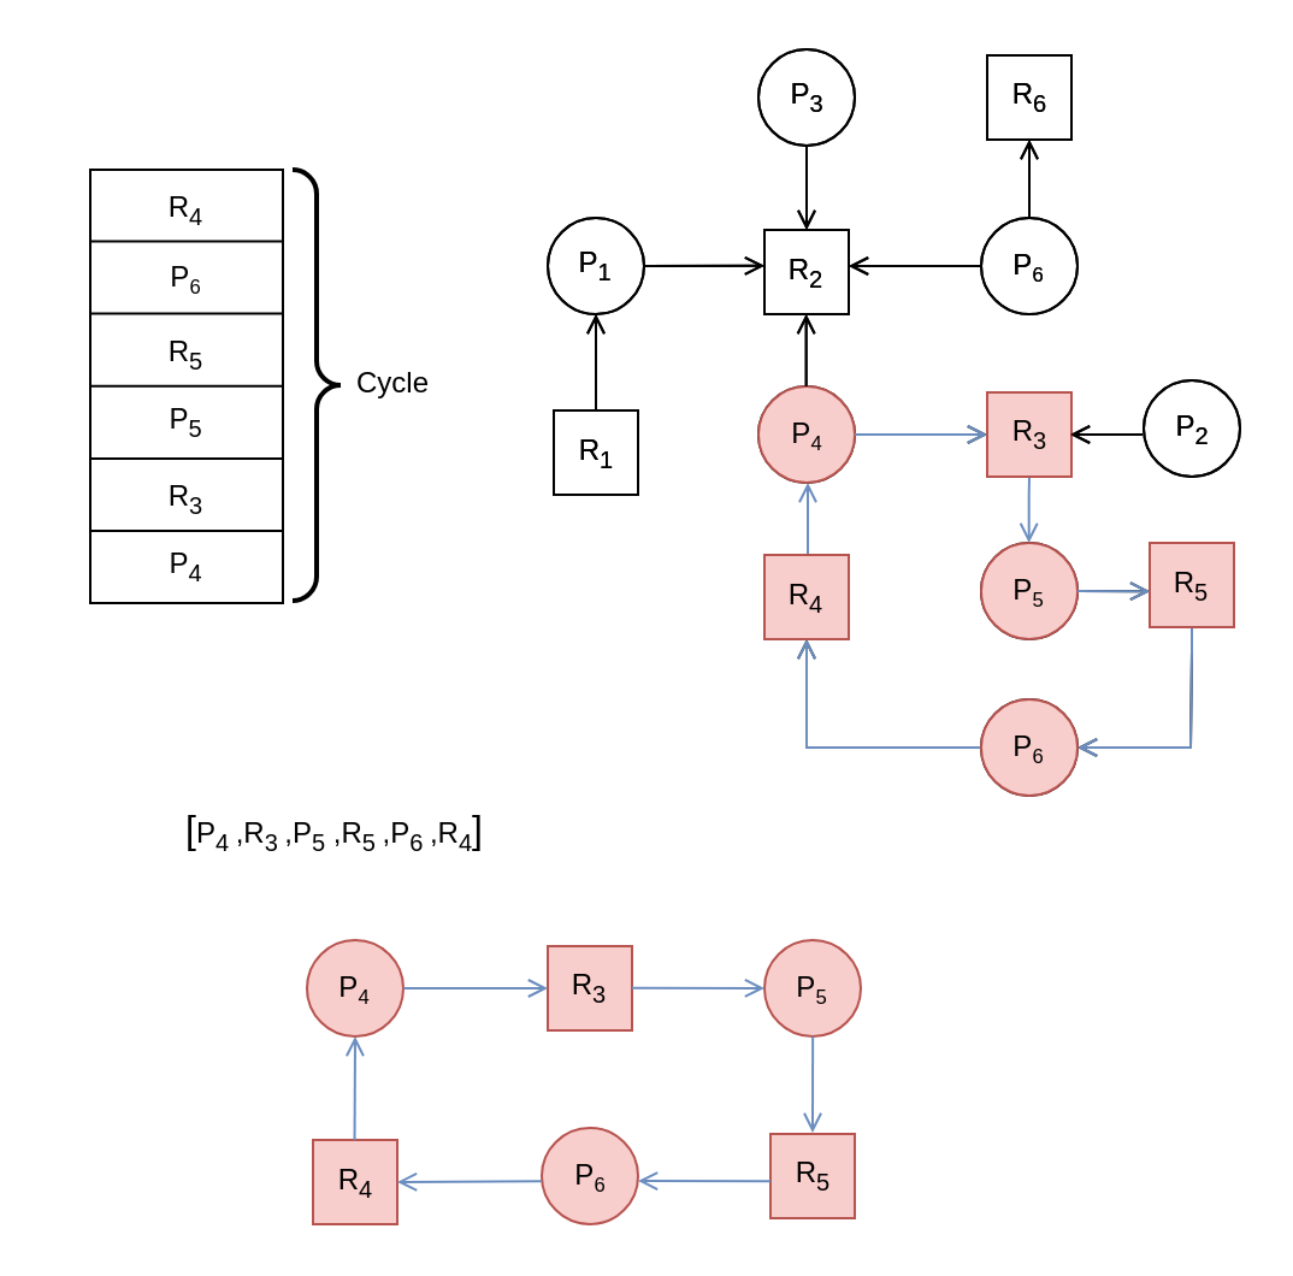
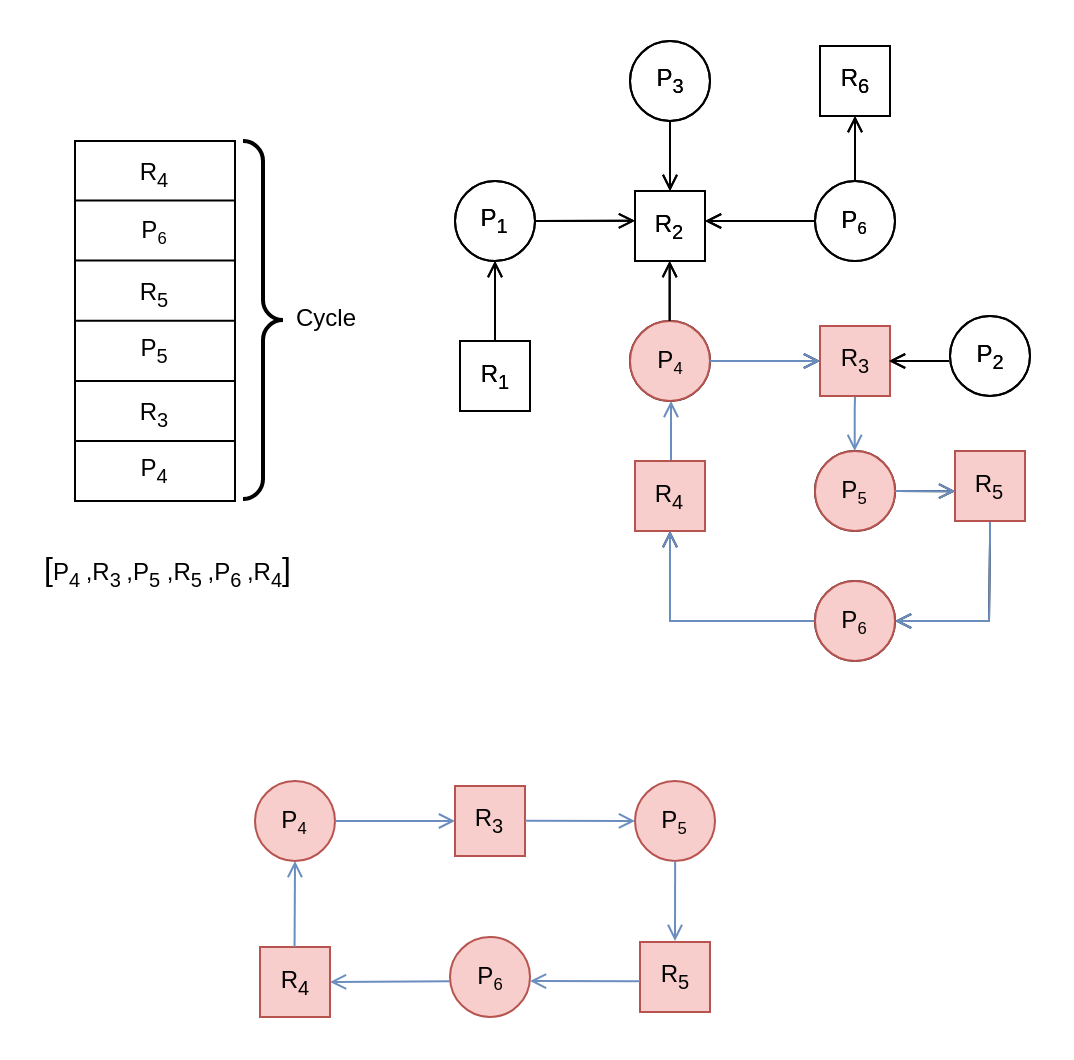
- <mxCell id="67" value="&lt;font style=&quot;font-size: 16px;&quot;&gt;[&lt;/font&gt;&lt;font&gt;P&lt;sub style=&quot;&quot;&gt;4&amp;nbsp;&lt;/sub&gt;,R&lt;sub&gt;3&amp;nbsp;&lt;/sub&gt;,P&lt;sub&gt;5&lt;/sub&gt;&amp;nbsp;,R&lt;sub&gt;5 &lt;/sub&gt;,P&lt;sub&gt;6 &lt;/sub&gt;,R&lt;sub&gt;4&lt;/sub&gt;&lt;/font&gt;&lt;font style=&quot;font-size: 16px;&quot;&gt;]&lt;/font&gt;" style="text;html=1;align=left;verticalAlign=middle;whiteSpace=wrap;rounded=0;" vertex="1" parent="1"><mxGeometry x="75" y="330" width="130" height="30" as="geometry" /></mxCell>
+ <mxCell id="67" value="&lt;font style=&quot;font-size: 16px;&quot;&gt;[&lt;/font&gt;&lt;font&gt;P&lt;sub style=&quot;&quot;&gt;4&amp;nbsp;&lt;/sub&gt;,R&lt;sub&gt;3&amp;nbsp;&lt;/sub&gt;,P&lt;sub&gt;5&lt;/sub&gt;&amp;nbsp;,R&lt;sub&gt;5 &lt;/sub&gt;,P&lt;sub&gt;6 &lt;/sub&gt;,R&lt;sub&gt;4&lt;/sub&gt;&lt;/font&gt;&lt;font style=&quot;font-size: 16px;&quot;&gt;]&lt;/font&gt;" style="text;html=1;align=left;verticalAlign=middle;whiteSpace=wrap;rounded=0;" vertex="1" parent="1"><mxGeometry x="20" y="270" width="130" height="30" as="geometry" /></mxCell>
